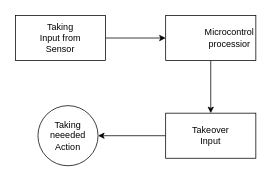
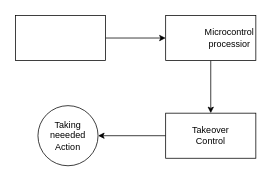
- <mxCell id="4" value="Taking Input from Sensor" style="text;html=1;strokeColor=none;fillColor=none;align=center;verticalAlign=middle;whiteSpace=wrap;rounded=0;" vertex="1" parent="1"><mxGeometry x="50" y="35" width="60" height="30" as="geometry" /></mxCell>
- <mxCell id="10" value="Takeover Input" style="text;html=1;strokeColor=none;fillColor=none;align=center;verticalAlign=middle;whiteSpace=wrap;rounded=0;" vertex="1" parent="1"><mxGeometry x="250" y="165" width="60" height="30" as="geometry" /></mxCell>
+ <mxCell id="10" value="Takeover Control" style="text;html=1;strokeColor=none;fillColor=none;align=center;verticalAlign=middle;whiteSpace=wrap;rounded=0;" vertex="1" parent="1"><mxGeometry x="250" y="165" width="60" height="30" as="geometry" /></mxCell>
